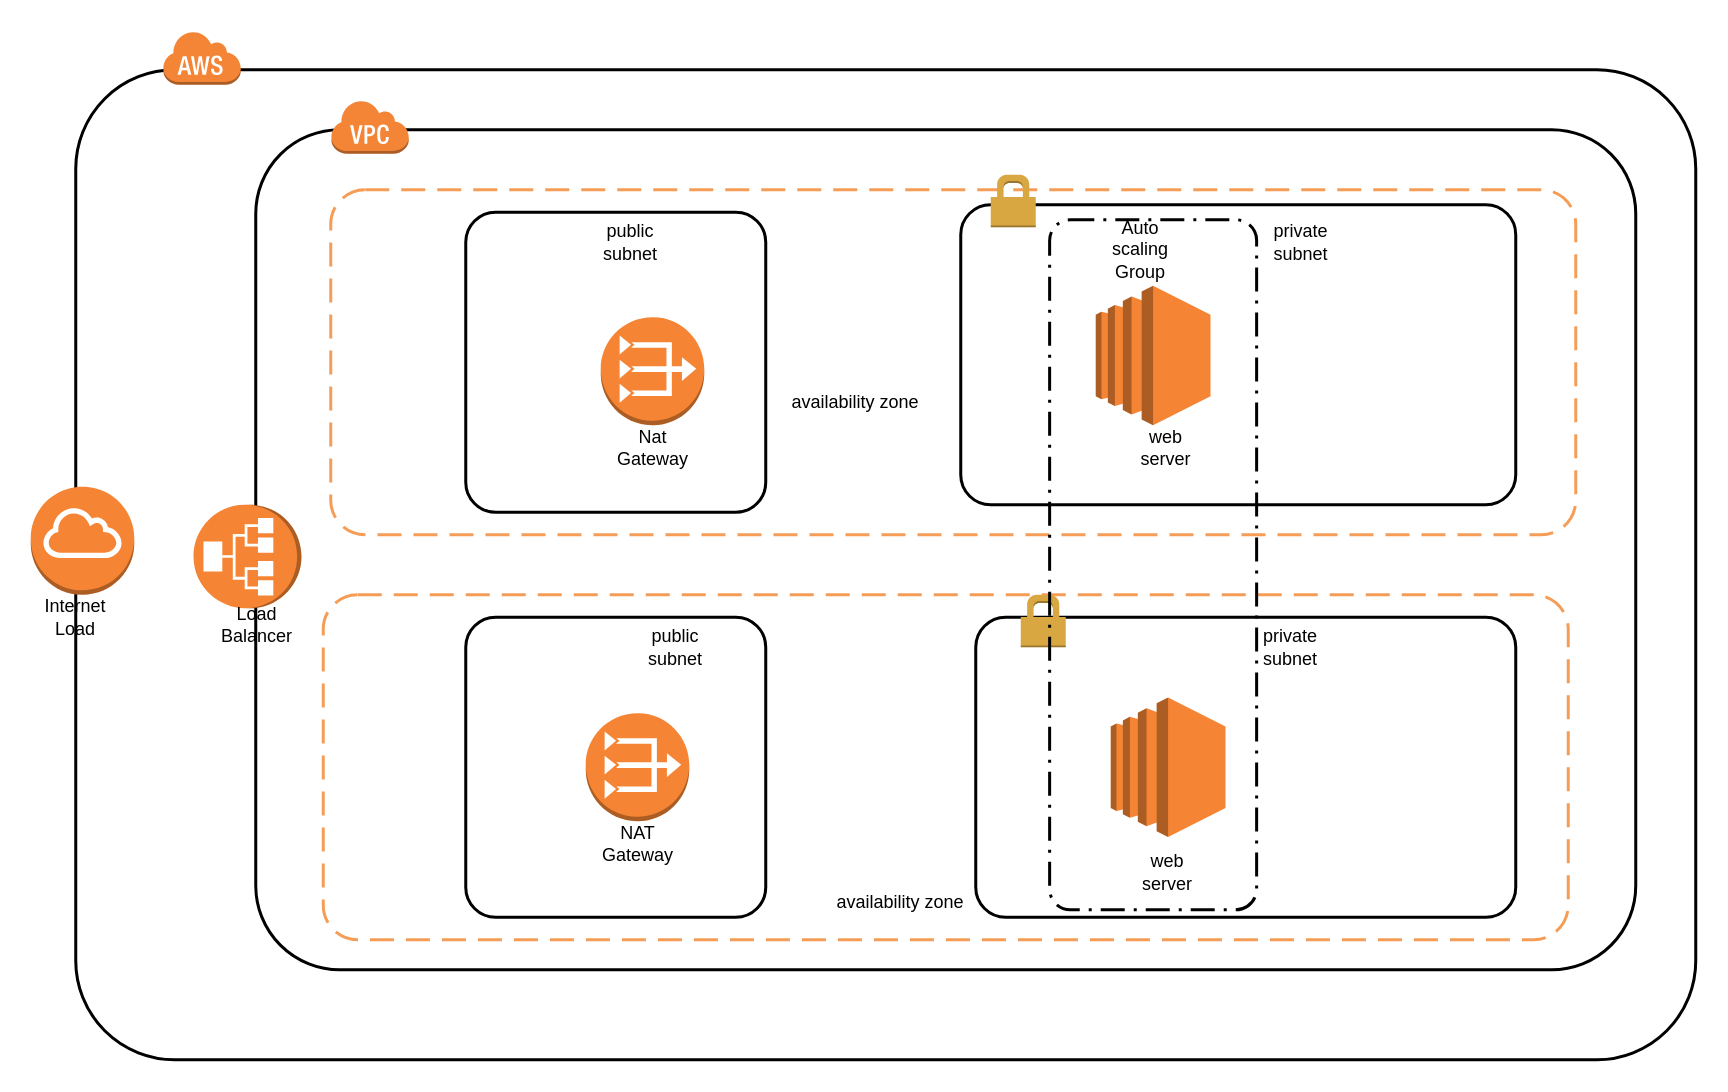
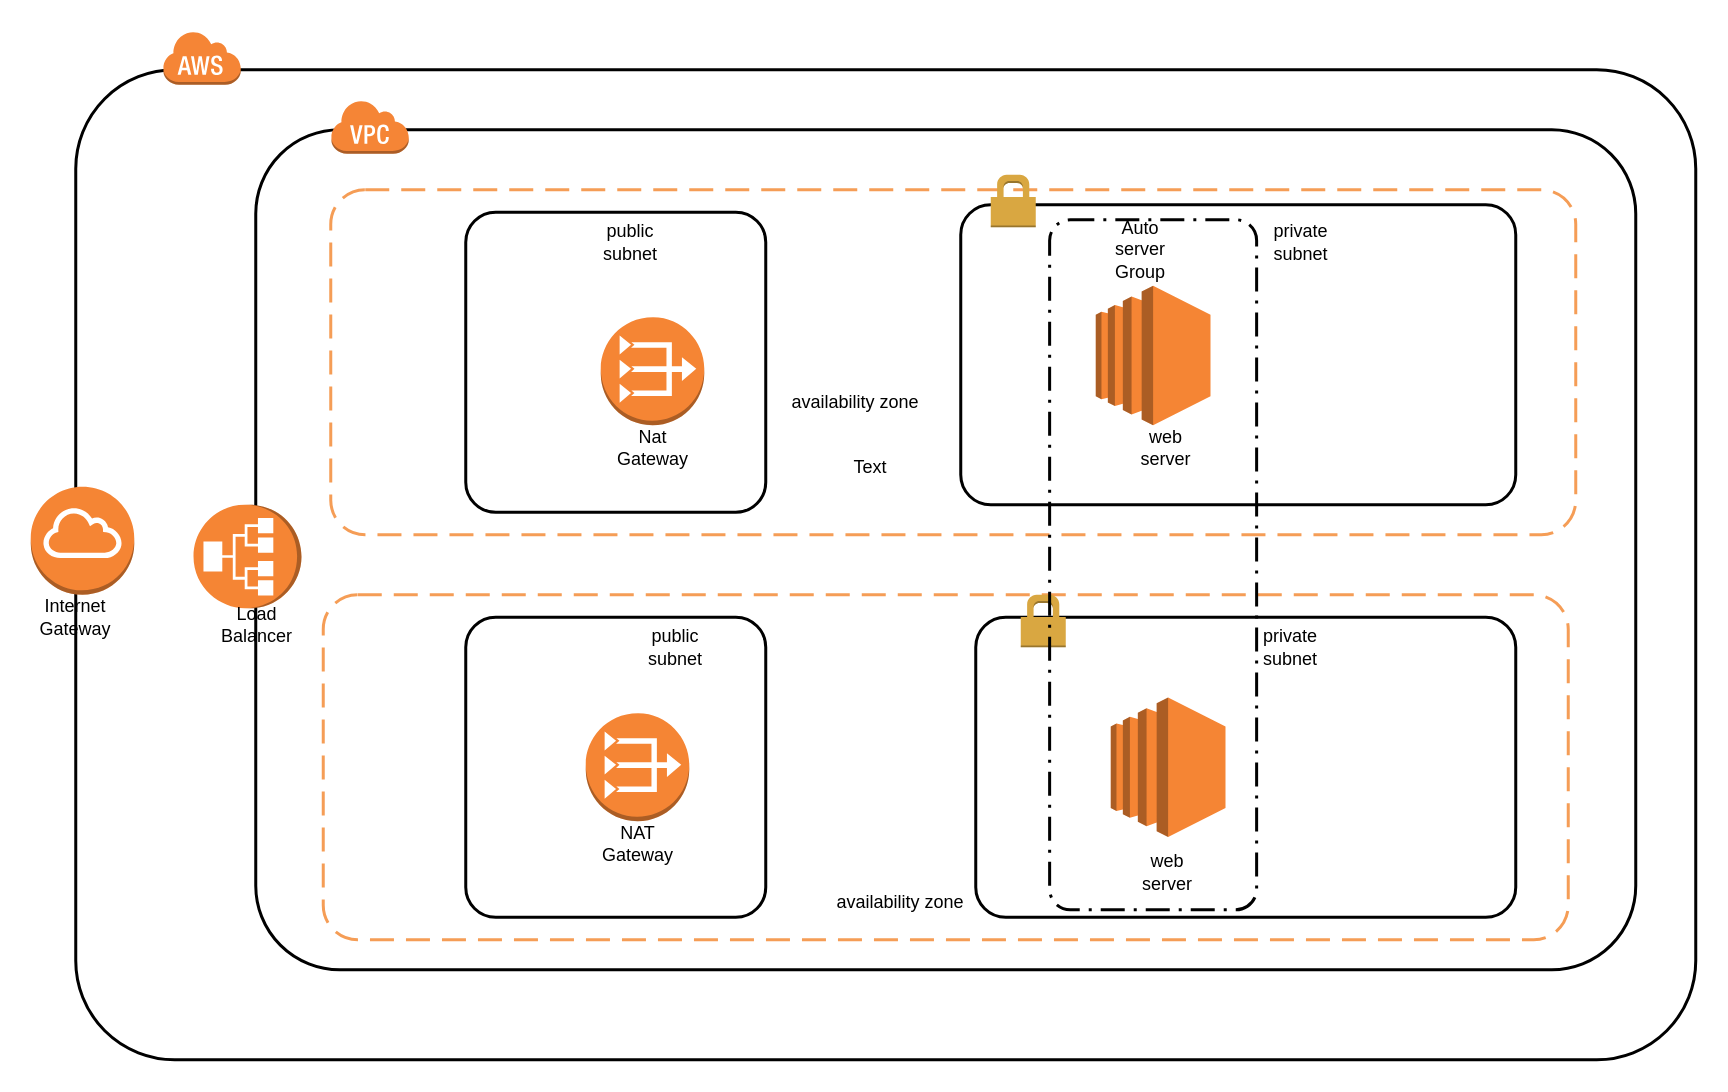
- <mxCell id="29" value="Auto scaling Group" style="text;html=1;strokeColor=none;fillColor=none;align=center;verticalAlign=middle;whiteSpace=wrap;rounded=0;" vertex="1" parent="1"><mxGeometry x="730" y="151" width="60" height="30" as="geometry" /></mxCell>
+ <mxCell id="29" value="Auto server Group" style="text;html=1;strokeColor=none;fillColor=none;align=center;verticalAlign=middle;whiteSpace=wrap;rounded=0;" vertex="1" parent="1"><mxGeometry x="730" y="151" width="60" height="30" as="geometry" /></mxCell>
+ <mxCell id="32" value="Text" style="text;html=1;strokeColor=none;fillColor=none;align=center;verticalAlign=middle;whiteSpace=wrap;rounded=0;" vertex="1" parent="1"><mxGeometry x="550" y="296" width="60" height="30" as="geometry" /></mxCell>
- <mxCell id="34" value="Internet Load" style="text;html=1;strokeColor=none;fillColor=none;align=center;verticalAlign=middle;whiteSpace=wrap;rounded=0;" vertex="1" parent="1"><mxGeometry x="20" y="396" width="60" height="30" as="geometry" /></mxCell>
+ <mxCell id="34" value="Internet Gateway" style="text;html=1;strokeColor=none;fillColor=none;align=center;verticalAlign=middle;whiteSpace=wrap;rounded=0;" vertex="1" parent="1"><mxGeometry x="20" y="396" width="60" height="30" as="geometry" /></mxCell>
